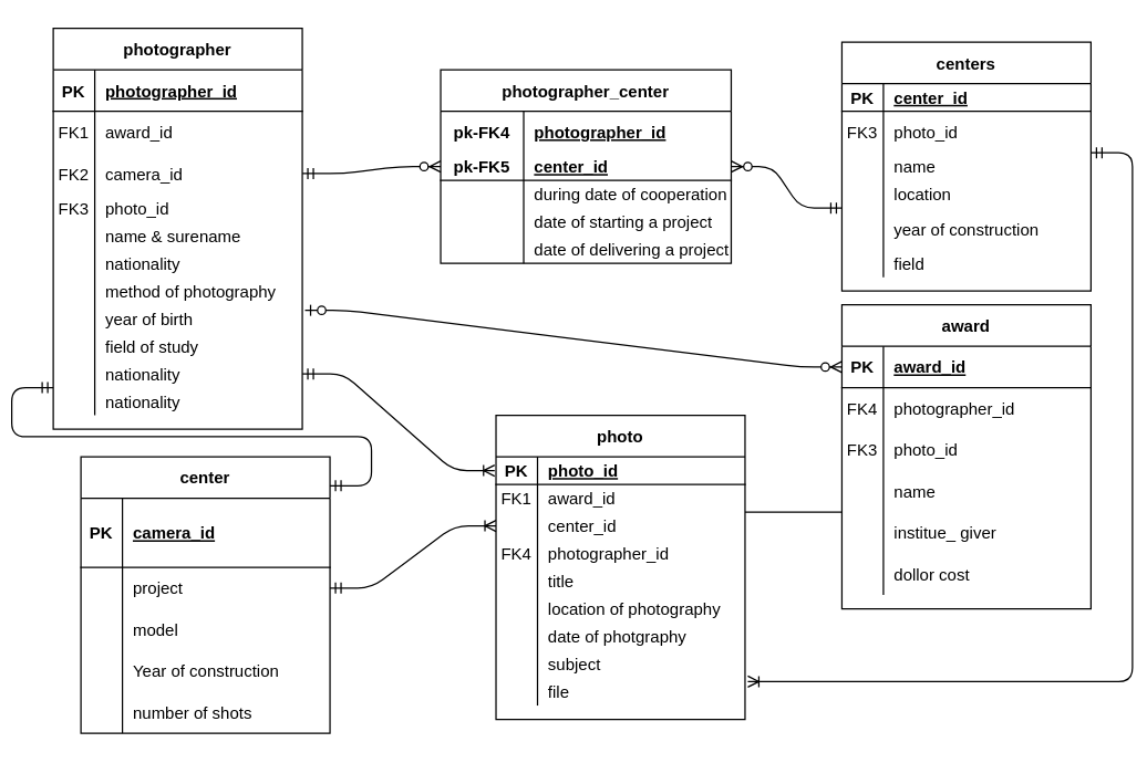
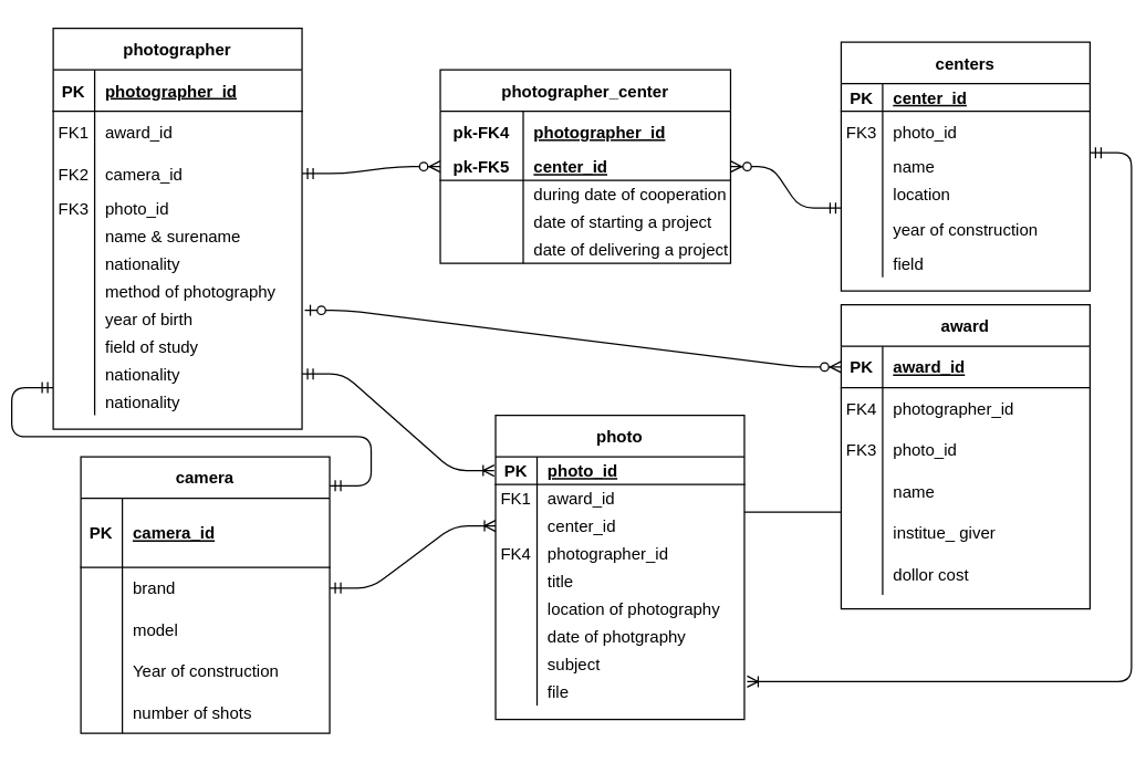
- <mxCell id="36" value="center" style="shape=table;startSize=30;container=1;collapsible=1;childLayout=tableLayout;fixedRows=1;rowLines=0;fontStyle=1;align=center;resizeLast=1;" parent="1" vertex="1"><mxGeometry x="40" y="330" width="180" height="200" as="geometry" /></mxCell>
+ <mxCell id="36" value="camera" style="shape=table;startSize=30;container=1;collapsible=1;childLayout=tableLayout;fixedRows=1;rowLines=0;fontStyle=1;align=center;resizeLast=1;" parent="1" vertex="1"><mxGeometry x="40" y="330" width="180" height="200" as="geometry" /></mxCell>
- <mxCell id="42" value="project" style="shape=partialRectangle;connectable=0;fillColor=none;top=0;left=0;bottom=0;right=0;align=left;spacingLeft=6;overflow=hidden;" parent="40" vertex="1"><mxGeometry x="30" width="150" height="30" as="geometry" /></mxCell>
+ <mxCell id="42" value="brand" style="shape=partialRectangle;connectable=0;fillColor=none;top=0;left=0;bottom=0;right=0;align=left;spacingLeft=6;overflow=hidden;" parent="40" vertex="1"><mxGeometry x="30" width="150" height="30" as="geometry" /></mxCell>
